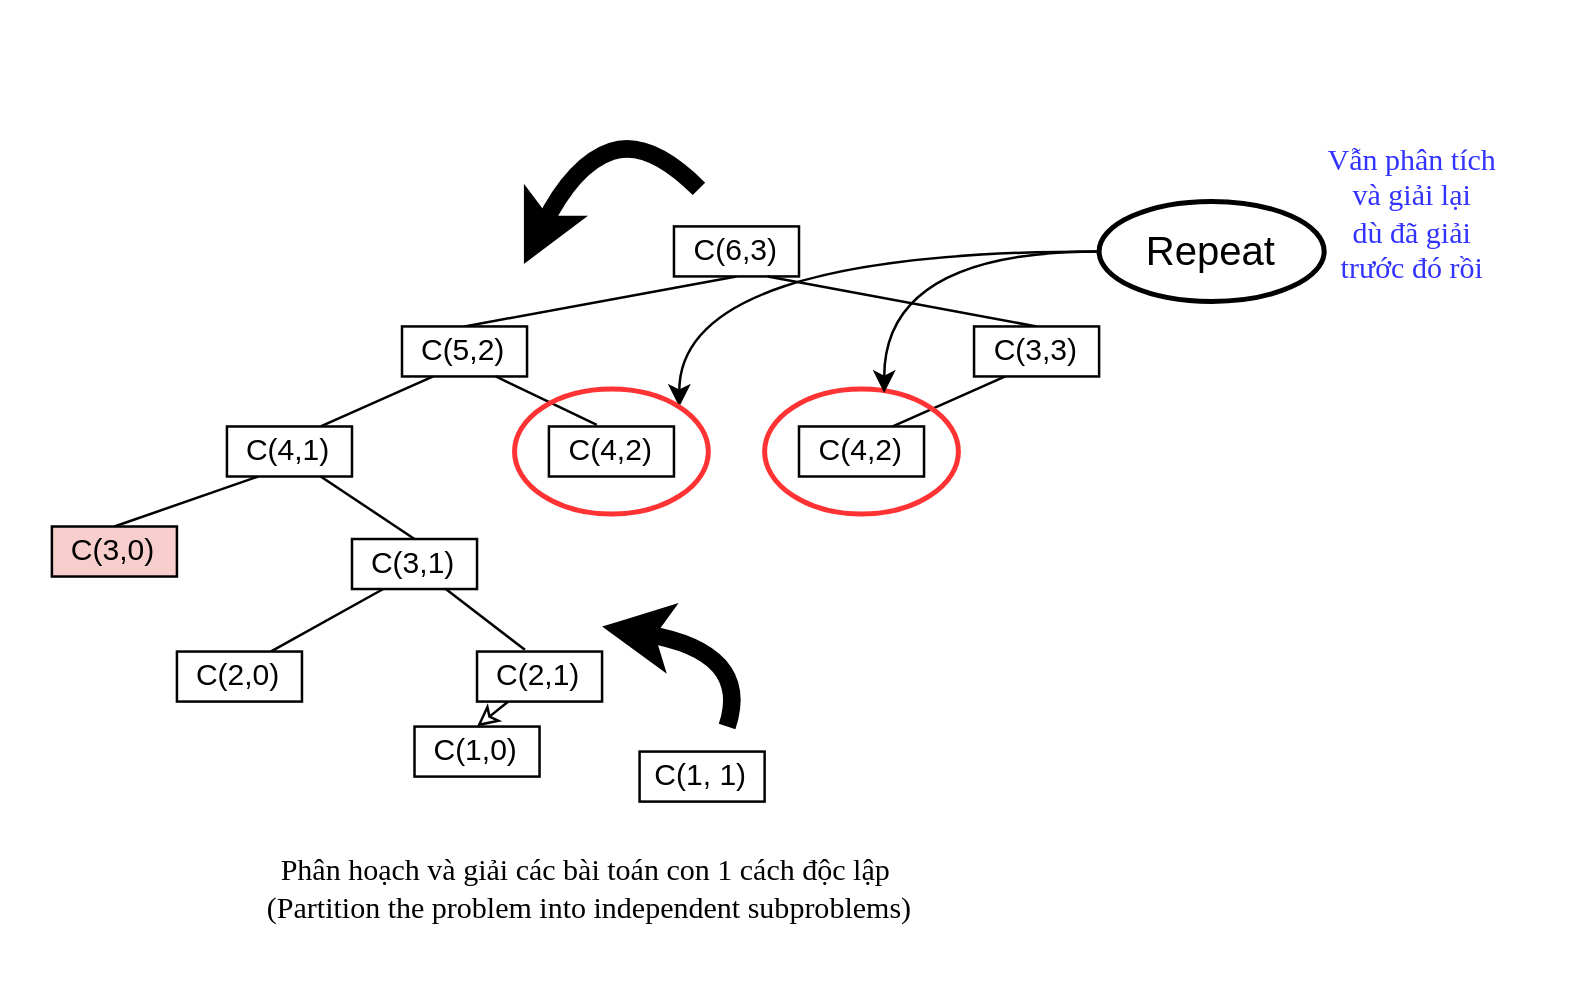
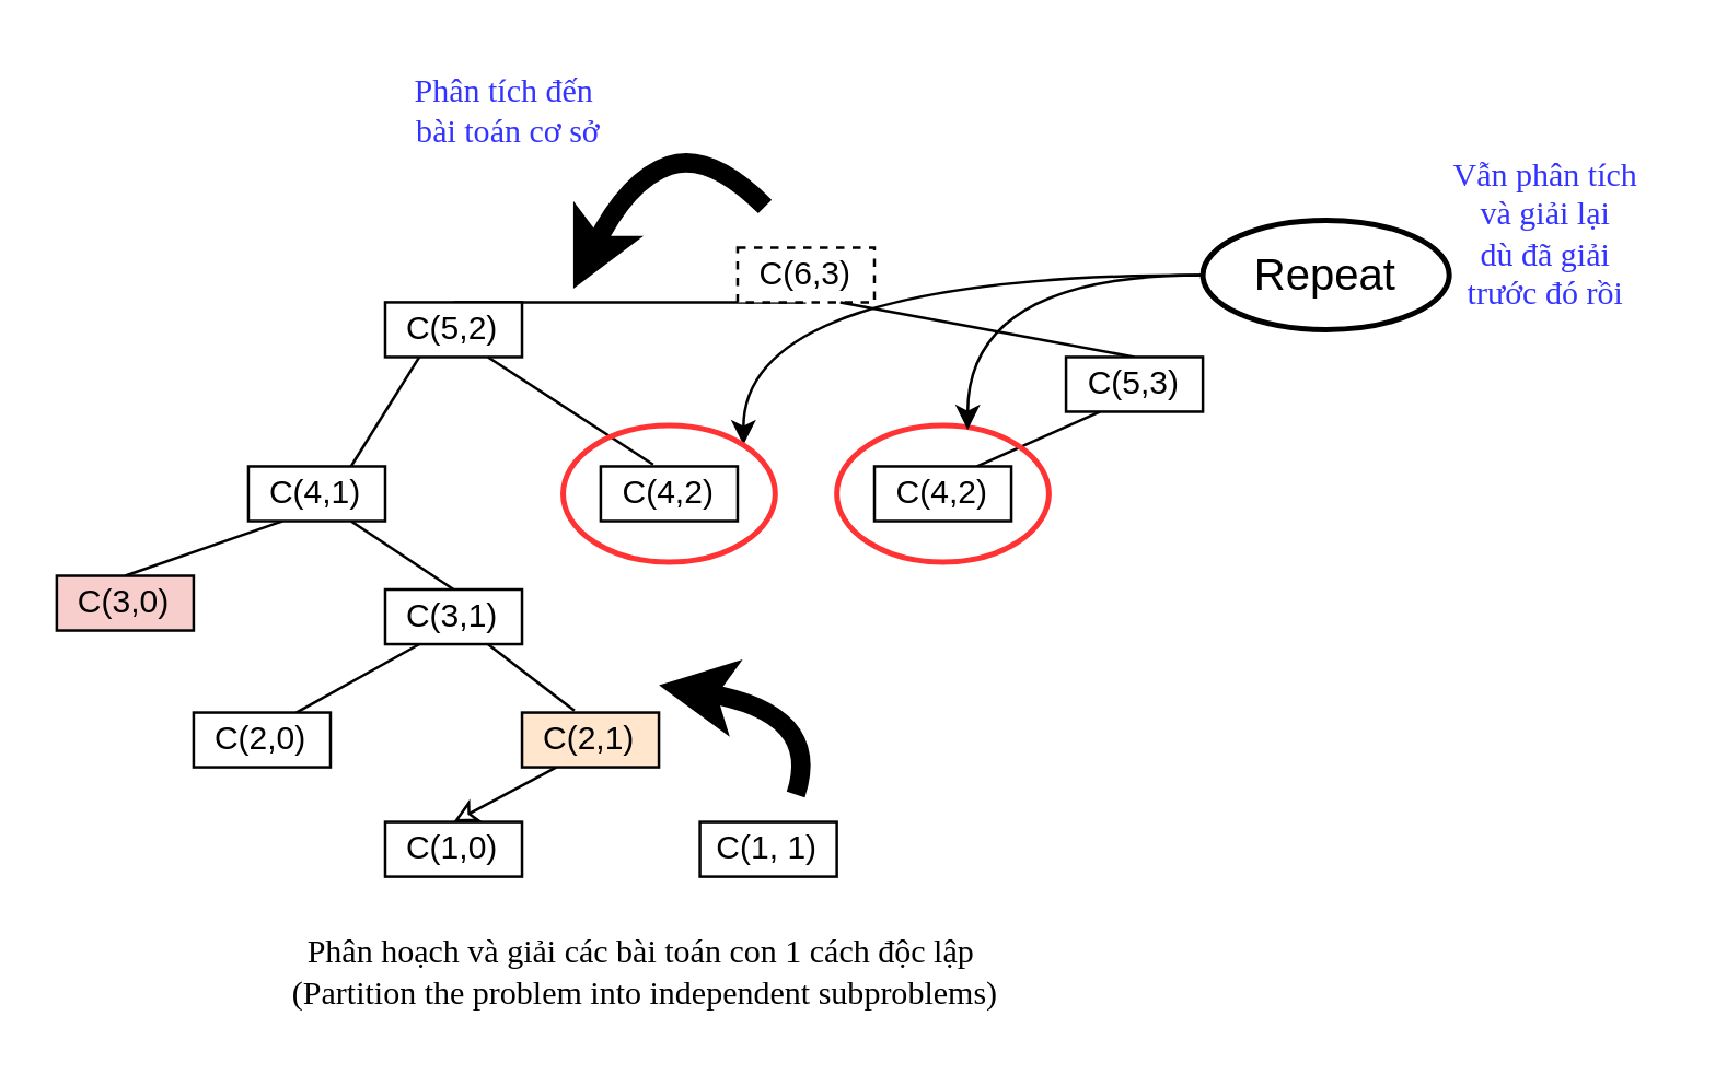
+ <mxCell id="30" value="&lt;font color=&quot;#3333ff&quot; face=&quot;Cambria Math&quot;&gt;Phân tích đến&amp;nbsp;&lt;/font&gt;&lt;div&gt;&lt;font color=&quot;#3333ff&quot; face=&quot;Wup8K-i8UrOPHs9fDFAQ&quot;&gt;bài toán cơ sở&lt;/font&gt;&lt;/div&gt;" style="text;html=1;align=center;verticalAlign=middle;resizable=0;points=[];autosize=1;strokeColor=none;fillColor=none;" parent="1" vertex="1"><mxGeometry x="140.25" y="20" width="90" height="40" as="geometry" /></mxCell>
- <mxCell id="3" value="C(6,3)" style="rounded=0;whiteSpace=wrap;html=1;" parent="1" vertex="1"><mxGeometry x="269" y="90" width="50" height="20" as="geometry" /></mxCell>
+ <mxCell id="3" value="C(6,3)" style="rounded=0;whiteSpace=wrap;html=1;dashed=1;" parent="1" vertex="1"><mxGeometry x="269" y="90" width="50" height="20" as="geometry" /></mxCell>
- <mxCell id="6" value="C(5,2)" style="rounded=0;whiteSpace=wrap;html=1;" parent="1" vertex="1"><mxGeometry x="160.25" y="130" width="50" height="20" as="geometry" /></mxCell>
+ <mxCell id="6" value="C(5,2)" style="rounded=0;whiteSpace=wrap;html=1;" parent="1" vertex="1"><mxGeometry x="140.25" y="110" width="50" height="20" as="geometry" /></mxCell>
- <mxCell id="14" value="C(3,3)" style="rounded=0;whiteSpace=wrap;html=1;" parent="1" vertex="1"><mxGeometry x="389" y="130" width="50" height="20" as="geometry" /></mxCell>
+ <mxCell id="14" value="C(5,3)" style="rounded=0;whiteSpace=wrap;html=1;" parent="1" vertex="1"><mxGeometry x="389" y="130" width="50" height="20" as="geometry" /></mxCell>
- <mxCell id="20" value="C(2,1)" style="rounded=0;whiteSpace=wrap;html=1;" parent="1" vertex="1"><mxGeometry x="190.25" y="260" width="50" height="20" as="geometry" /></mxCell>
+ <mxCell id="20" value="C(2,1)" style="rounded=0;whiteSpace=wrap;html=1;fillColor=#ffe6cc;" parent="1" vertex="1"><mxGeometry x="190.25" y="260" width="50" height="20" as="geometry" /></mxCell>
- <mxCell id="22" value="C(1,0)" style="rounded=0;whiteSpace=wrap;html=1;" parent="1" vertex="1"><mxGeometry x="165.25" y="290" width="50" height="20" as="geometry" /></mxCell>
+ <mxCell id="22" value="C(1,0)" style="rounded=0;whiteSpace=wrap;html=1;" parent="1" vertex="1"><mxGeometry x="140.25" y="300" width="50" height="20" as="geometry" /></mxCell>
